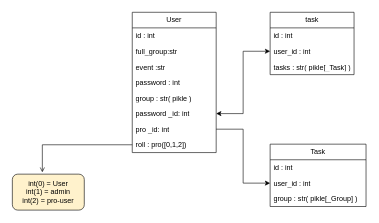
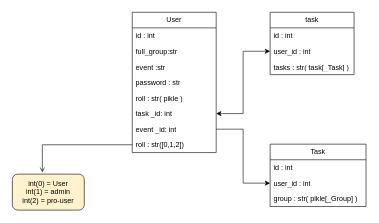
- <mxCell id="14" value="tasks : str( pikle[_Task] )" style="text;strokeColor=none;fillColor=none;align=left;verticalAlign=top;spacingLeft=4;spacingRight=4;overflow=hidden;rotatable=0;points=[[0,0.5],[1,0.5]];portConstraint=eastwest;whiteSpace=wrap;html=1;" parent="11" vertex="1"><mxGeometry y="78" width="140" height="26" as="geometry" /></mxCell>
+ <mxCell id="14" value="tasks : str( task[_Task] )" style="text;strokeColor=none;fillColor=none;align=left;verticalAlign=top;spacingLeft=4;spacingRight=4;overflow=hidden;rotatable=0;points=[[0,0.5],[1,0.5]];portConstraint=eastwest;whiteSpace=wrap;html=1;" parent="11" vertex="1"><mxGeometry y="78" width="140" height="26" as="geometry" /></mxCell>
- <mxCell id="6" value="password : int" style="text;strokeColor=none;fillColor=none;align=left;verticalAlign=top;spacingLeft=4;spacingRight=4;overflow=hidden;rotatable=0;points=[[0,0.5],[1,0.5]];portConstraint=eastwest;whiteSpace=wrap;html=1;" parent="2" vertex="1"><mxGeometry y="104" width="140" height="26" as="geometry" /></mxCell>
+ <mxCell id="6" value="password : str" style="text;strokeColor=none;fillColor=none;align=left;verticalAlign=top;spacingLeft=4;spacingRight=4;overflow=hidden;rotatable=0;points=[[0,0.5],[1,0.5]];portConstraint=eastwest;whiteSpace=wrap;html=1;" parent="2" vertex="1"><mxGeometry y="104" width="140" height="26" as="geometry" /></mxCell>
- <mxCell id="7" value="group&amp;nbsp;: str( pikle )" style="text;strokeColor=none;fillColor=none;align=left;verticalAlign=top;spacingLeft=4;spacingRight=4;overflow=hidden;rotatable=0;points=[[0,0.5],[1,0.5]];portConstraint=eastwest;whiteSpace=wrap;html=1;" parent="2" vertex="1"><mxGeometry y="130" width="140" height="26" as="geometry" /></mxCell>
+ <mxCell id="7" value="roll&amp;nbsp;: str( pikle )" style="text;strokeColor=none;fillColor=none;align=left;verticalAlign=top;spacingLeft=4;spacingRight=4;overflow=hidden;rotatable=0;points=[[0,0.5],[1,0.5]];portConstraint=eastwest;whiteSpace=wrap;html=1;" parent="2" vertex="1"><mxGeometry y="130" width="140" height="26" as="geometry" /></mxCell>
- <mxCell id="8" value="password _id: int" style="text;strokeColor=none;fillColor=none;align=left;verticalAlign=top;spacingLeft=4;spacingRight=4;overflow=hidden;rotatable=0;points=[[0,0.5],[1,0.5]];portConstraint=eastwest;whiteSpace=wrap;html=1;" parent="2" vertex="1"><mxGeometry y="156" width="140" height="26" as="geometry" /></mxCell>
+ <mxCell id="8" value="task _id: int" style="text;strokeColor=none;fillColor=none;align=left;verticalAlign=top;spacingLeft=4;spacingRight=4;overflow=hidden;rotatable=0;points=[[0,0.5],[1,0.5]];portConstraint=eastwest;whiteSpace=wrap;html=1;" parent="2" vertex="1"><mxGeometry y="156" width="140" height="26" as="geometry" /></mxCell>
- <mxCell id="9" value="pro _id: int" style="text;strokeColor=none;fillColor=none;align=left;verticalAlign=top;spacingLeft=4;spacingRight=4;overflow=hidden;rotatable=0;points=[[0,0.5],[1,0.5]];portConstraint=eastwest;whiteSpace=wrap;html=1;" parent="2" vertex="1"><mxGeometry y="182" width="140" height="26" as="geometry" /></mxCell>
+ <mxCell id="9" value="event _id: int" style="text;strokeColor=none;fillColor=none;align=left;verticalAlign=top;spacingLeft=4;spacingRight=4;overflow=hidden;rotatable=0;points=[[0,0.5],[1,0.5]];portConstraint=eastwest;whiteSpace=wrap;html=1;" parent="2" vertex="1"><mxGeometry y="182" width="140" height="26" as="geometry" /></mxCell>
- <mxCell id="10" value="roll : pro([0,1,2])" style="text;strokeColor=none;fillColor=none;align=left;verticalAlign=top;spacingLeft=4;spacingRight=4;overflow=hidden;rotatable=0;points=[[0,0.5],[1,0.5]];portConstraint=eastwest;whiteSpace=wrap;html=1;" parent="2" vertex="1"><mxGeometry y="208" width="140" height="26" as="geometry" /></mxCell>
+ <mxCell id="10" value="roll : str([0,1,2])" style="text;strokeColor=none;fillColor=none;align=left;verticalAlign=top;spacingLeft=4;spacingRight=4;overflow=hidden;rotatable=0;points=[[0,0.5],[1,0.5]];portConstraint=eastwest;whiteSpace=wrap;html=1;" parent="2" vertex="1"><mxGeometry y="208" width="140" height="26" as="geometry" /></mxCell>
